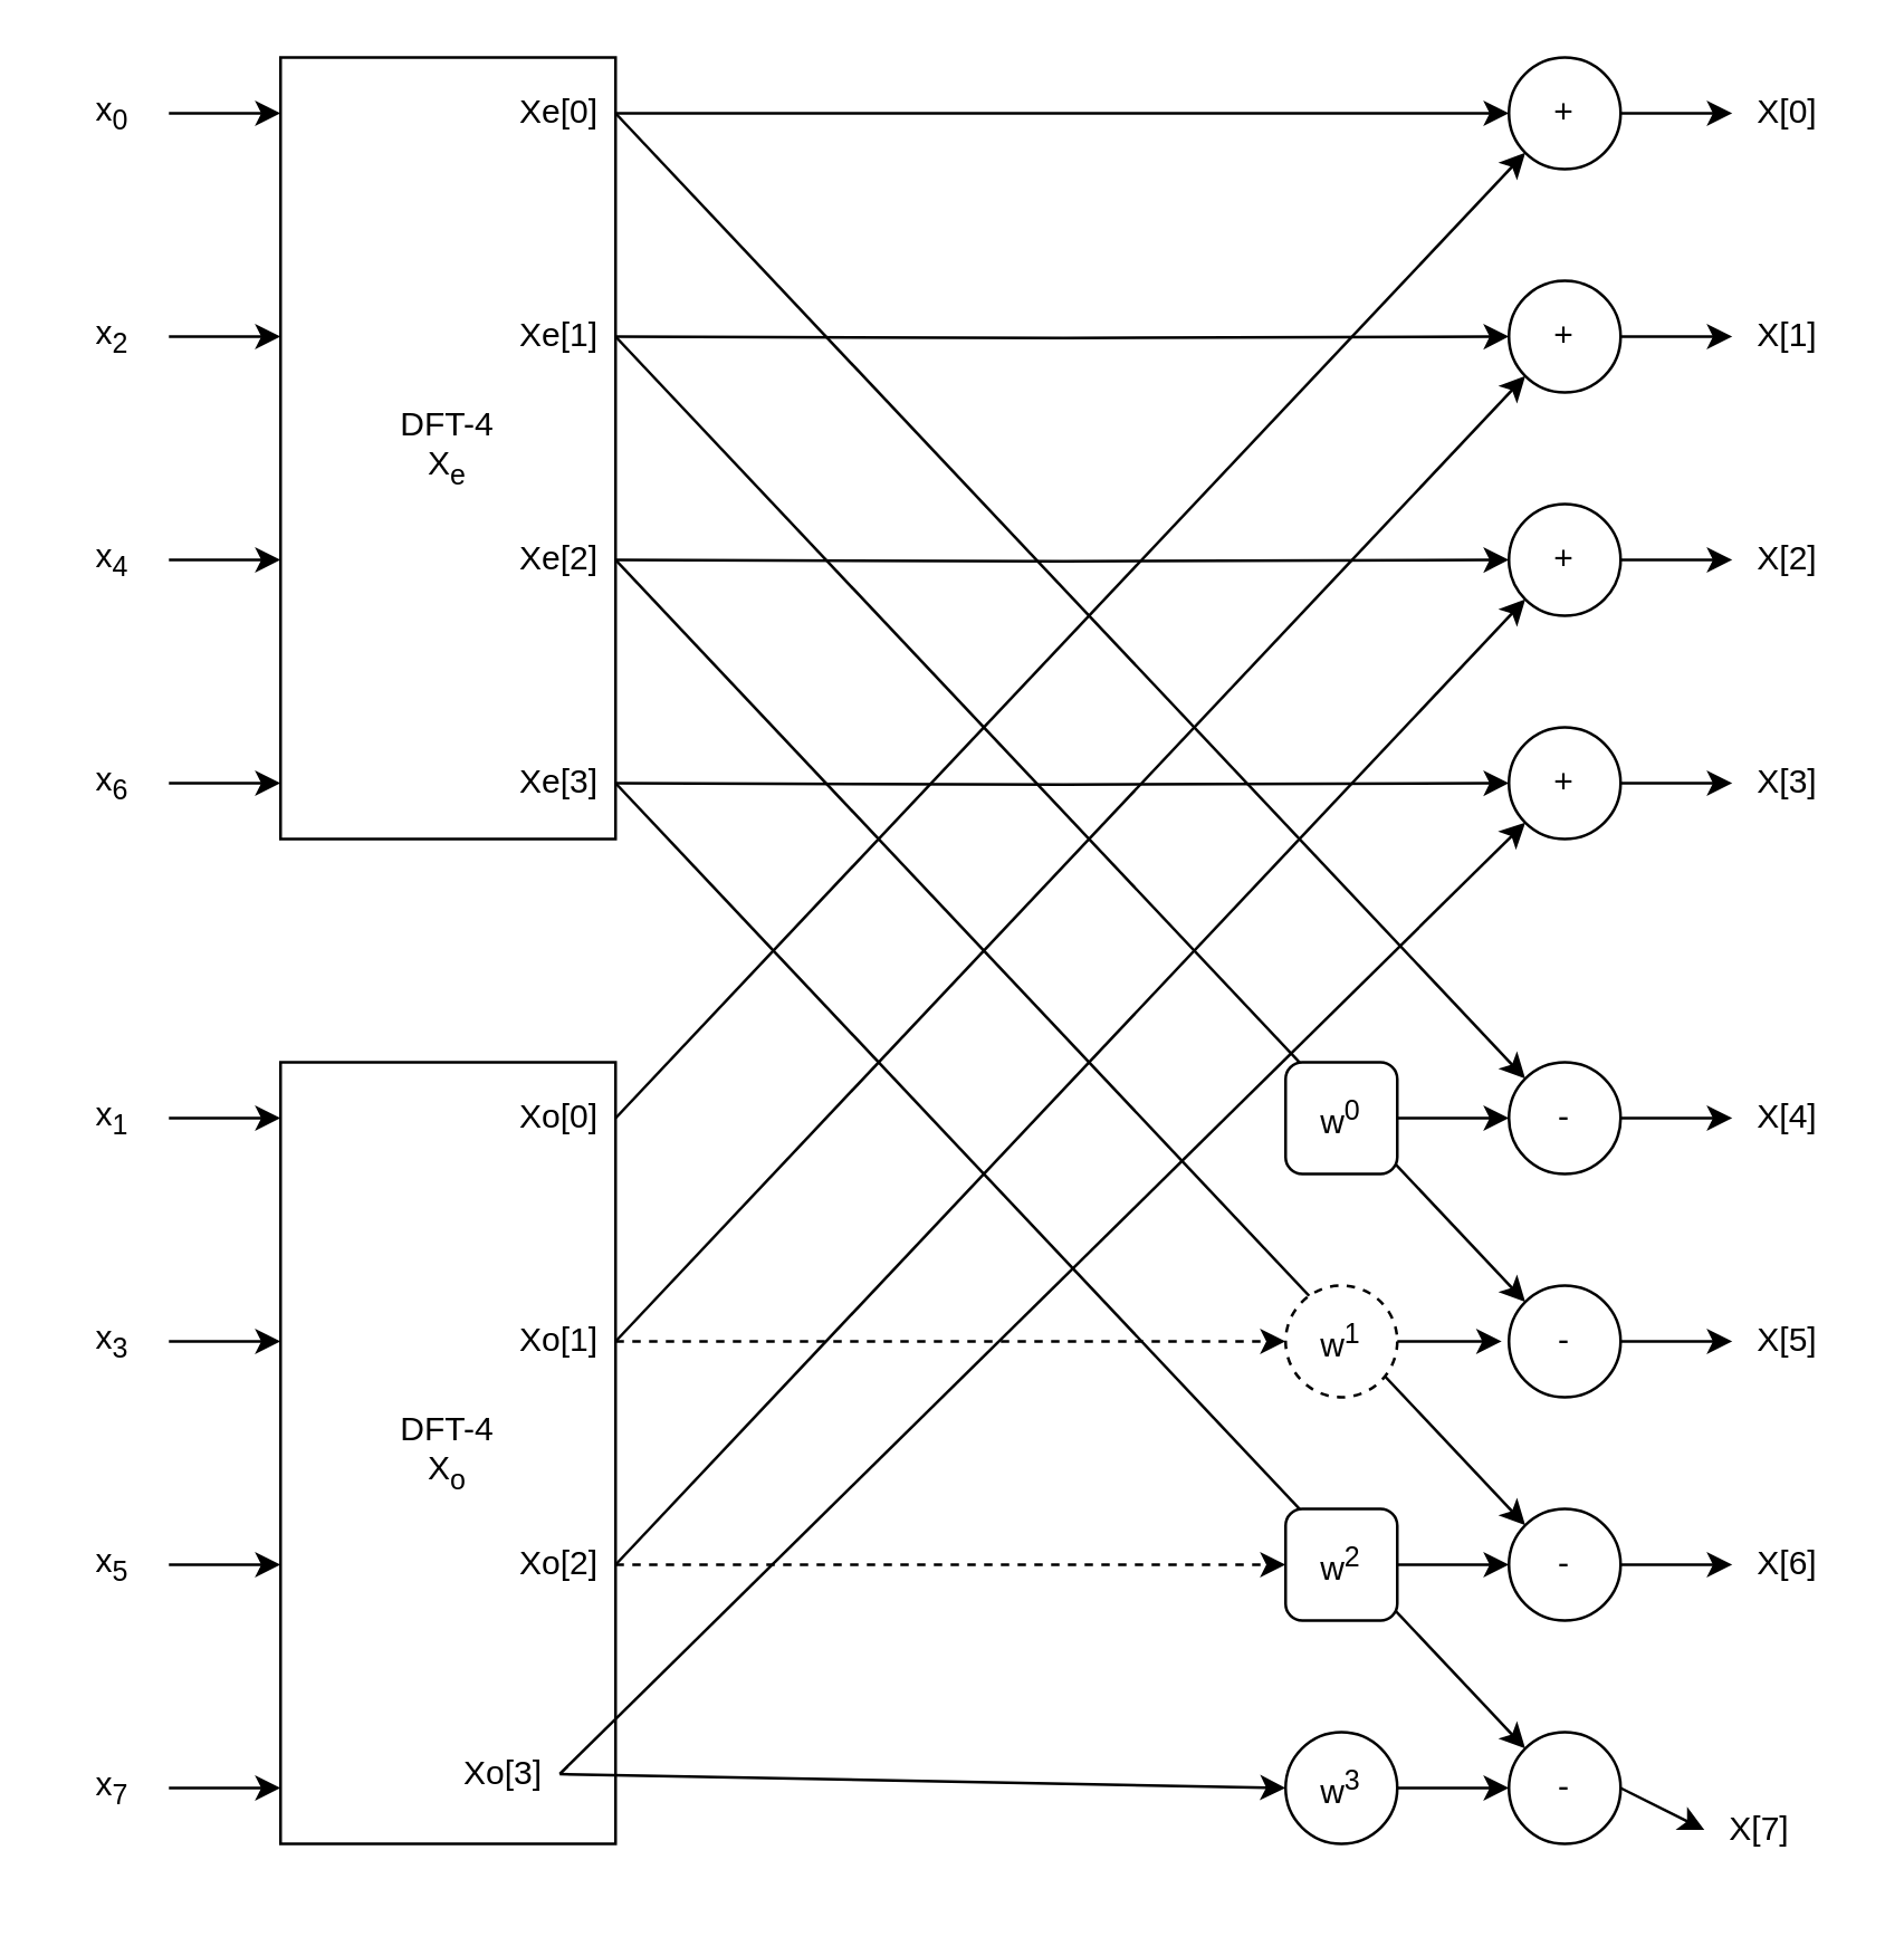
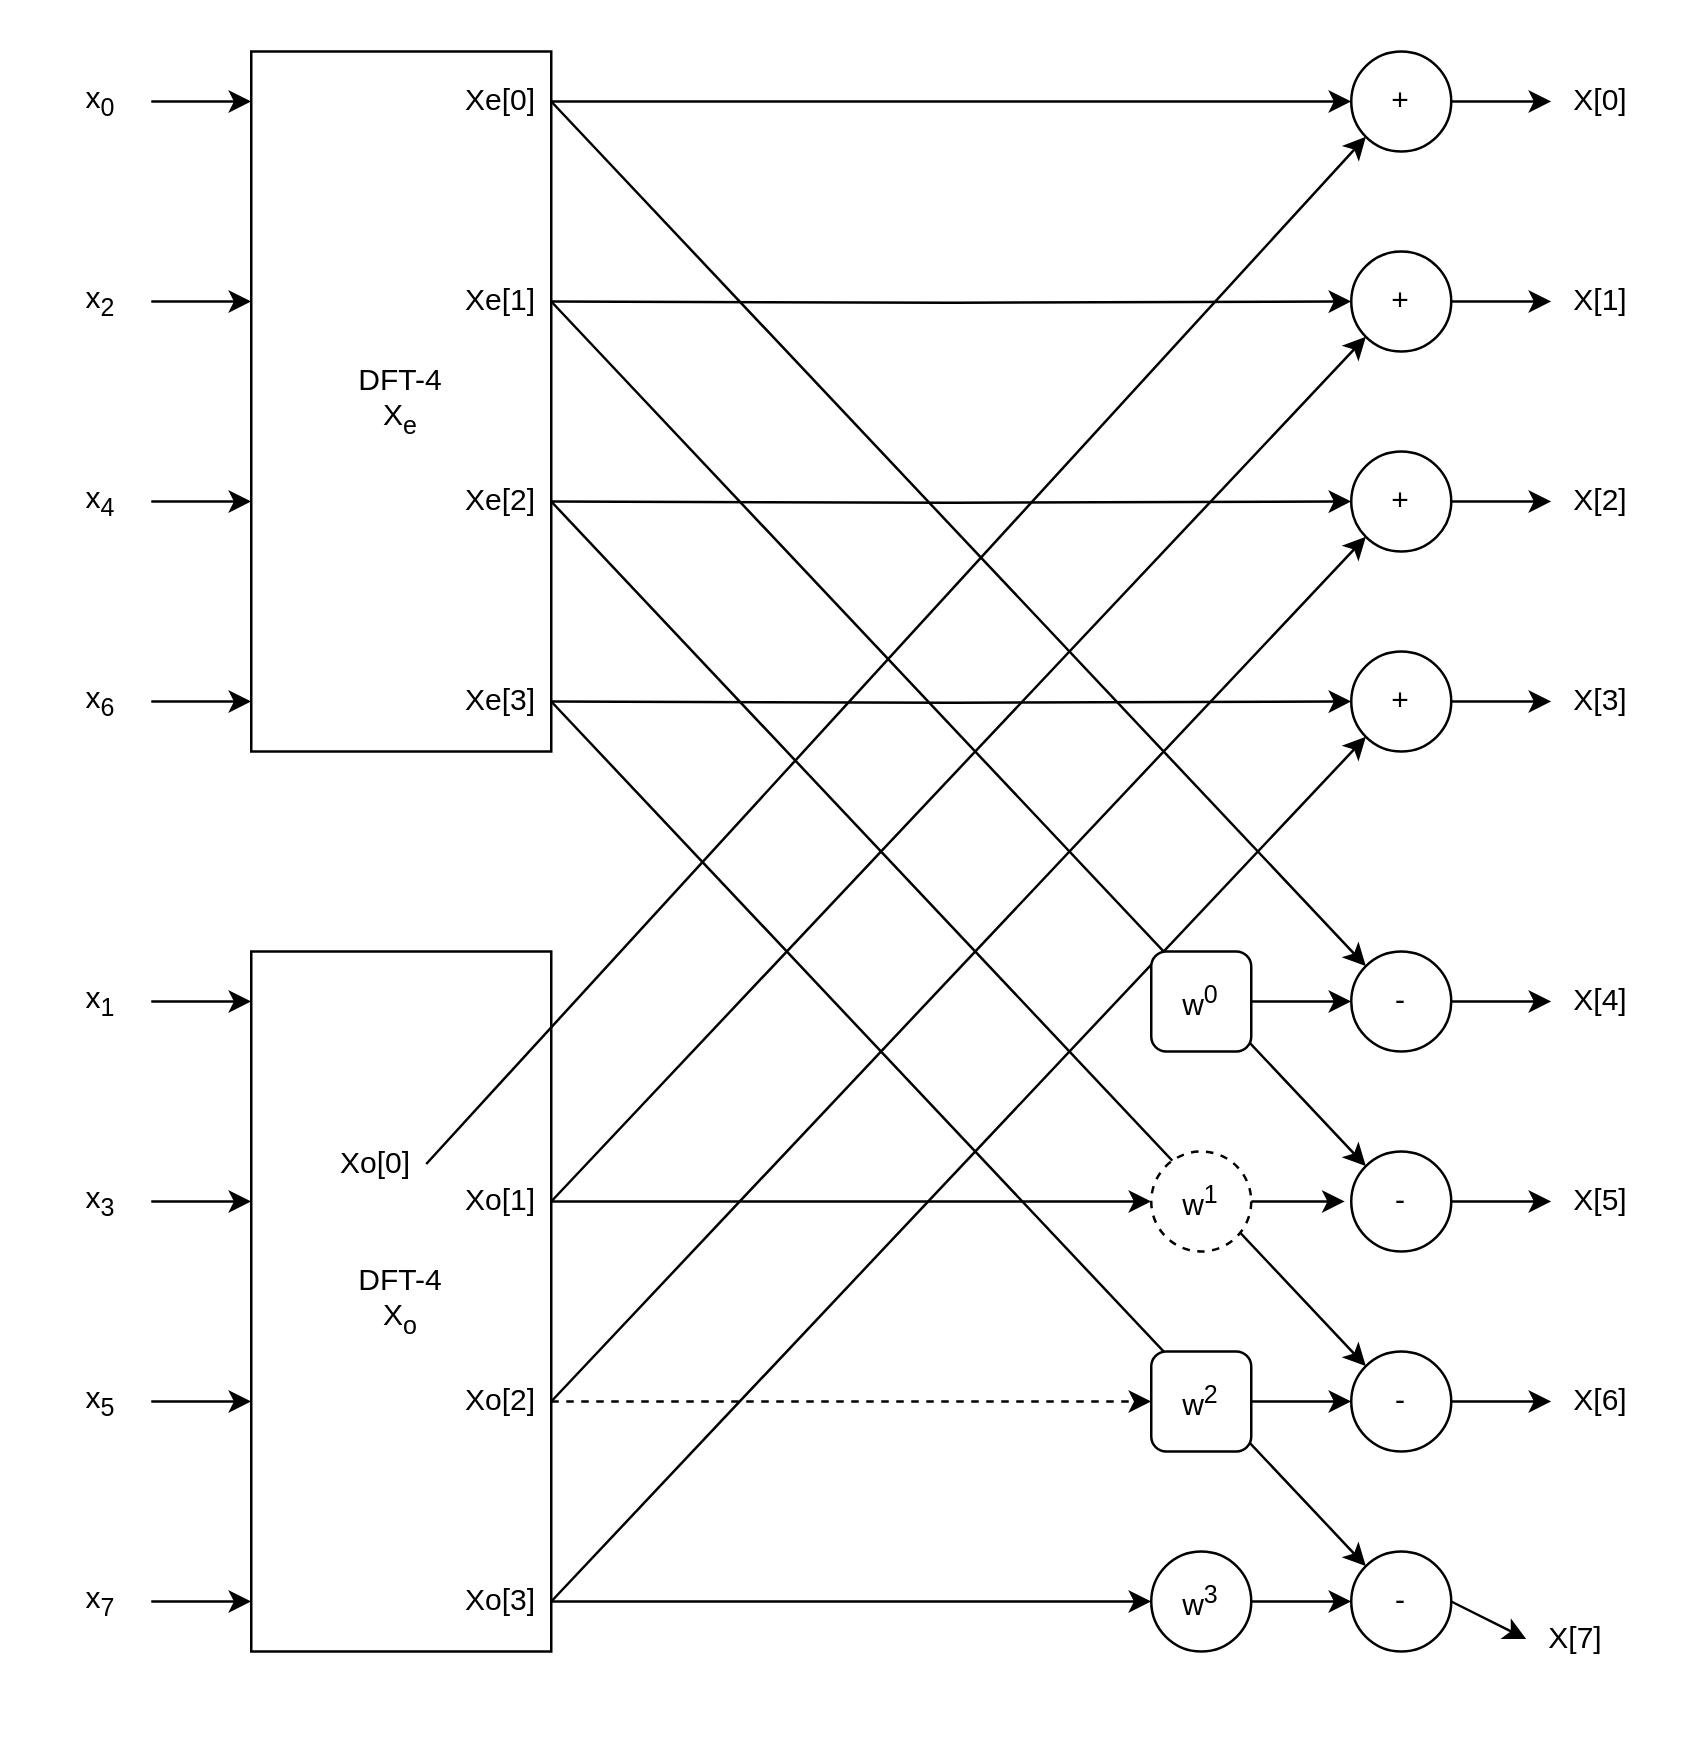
- <mxCell id="20" value="Xo[0]" style="text;html=1;align=center;verticalAlign=middle;whiteSpace=wrap;rounded=0;" vertex="1" parent="1"><mxGeometry x="180" y="380" width="40" height="40" as="geometry" /></mxCell>
+ <mxCell id="20" value="Xo[0]" style="text;html=1;align=center;verticalAlign=middle;whiteSpace=wrap;rounded=0;" vertex="1" parent="1"><mxGeometry x="130" y="445" width="40" height="40" as="geometry" /></mxCell>
- <mxCell id="56" value="" style="endArrow=classic;html=1;rounded=0;exitX=1;exitY=0.5;exitDx=0;exitDy=0;entryX=0;entryY=0.5;entryDx=0;entryDy=0;dashed=1;" edge="1" parent="1" source="21" target="45"><mxGeometry width="50" height="50" relative="1" as="geometry"><mxPoint x="460" y="450" as="sourcePoint" /><mxPoint x="410" y="480" as="targetPoint" /></mxGeometry></mxCell>
+ <mxCell id="56" value="" style="endArrow=classic;html=1;rounded=0;exitX=1;exitY=0.5;exitDx=0;exitDy=0;entryX=0;entryY=0.5;entryDx=0;entryDy=0;" edge="1" parent="1" source="21" target="45"><mxGeometry width="50" height="50" relative="1" as="geometry"><mxPoint x="460" y="450" as="sourcePoint" /><mxPoint x="410" y="480" as="targetPoint" /></mxGeometry></mxCell>
- <mxCell id="23" value="Xo[3]" style="text;html=1;align=center;verticalAlign=middle;whiteSpace=wrap;rounded=0;" vertex="1" parent="1"><mxGeometry x="160" y="615" width="40" height="40" as="geometry" /></mxCell>
+ <mxCell id="23" value="Xo[3]" style="text;html=1;align=center;verticalAlign=middle;whiteSpace=wrap;rounded=0;" vertex="1" parent="1"><mxGeometry x="180" y="620" width="40" height="40" as="geometry" /></mxCell>
